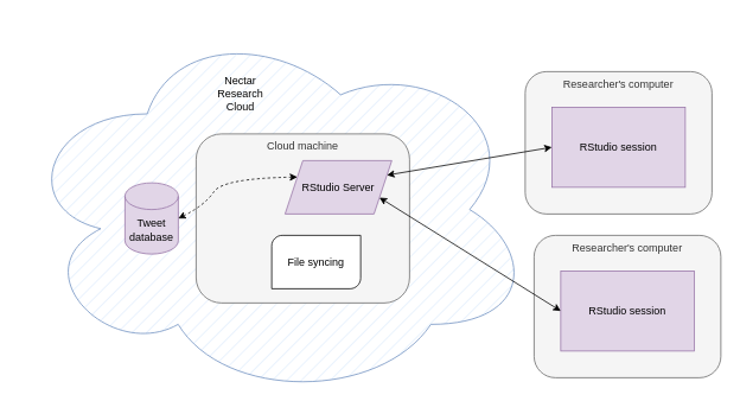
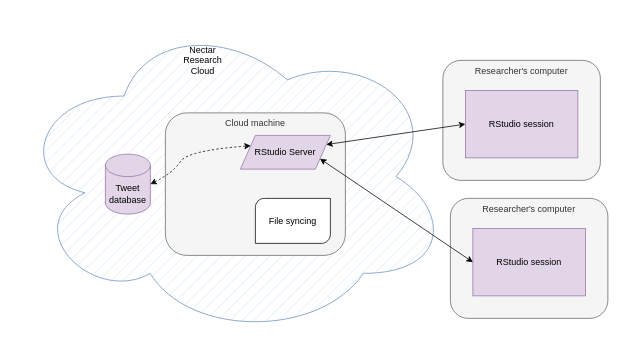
- <mxCell id="11" value="Nectar Research Cloud" style="text;html=1;strokeColor=none;fillColor=none;align=center;verticalAlign=middle;whiteSpace=wrap;rounded=0;" vertex="1" parent="1"><mxGeometry x="240" y="90" width="60" height="30" as="geometry" /></mxCell>
+ <mxCell id="11" value="Nectar Research Cloud" style="text;html=1;strokeColor=none;fillColor=none;align=center;verticalAlign=middle;whiteSpace=wrap;rounded=0;" vertex="1" parent="1"><mxGeometry x="240" y="65" width="60" height="30" as="geometry" /></mxCell>
- <mxCell id="5" value="RStudio Server" style="shape=parallelogram;perimeter=parallelogramPerimeter;whiteSpace=wrap;html=1;fixedSize=1;fillColor=#e1d5e7;strokeColor=#9673a6;" vertex="1" parent="1"><mxGeometry x="320" y="180" width="120" height="60" as="geometry" /></mxCell>
+ <mxCell id="5" value="RStudio Server" style="shape=parallelogram;perimeter=parallelogramPerimeter;whiteSpace=wrap;html=1;fixedSize=1;fillColor=#e1d5e7;strokeColor=#9673a6;" vertex="1" parent="1"><mxGeometry x="320" y="180" width="120" height="45" as="geometry" /></mxCell>
- <mxCell id="6" value="File syncing" style="verticalLabelPosition=middle;verticalAlign=middle;html=1;shape=mxgraph.basic.diag_round_rect;dx=6;whiteSpace=wrap;horizontal=1;labelPosition=center;align=center;" vertex="1" parent="1"><mxGeometry x="305" y="264" width="100" height="60" as="geometry" /></mxCell>
+ <mxCell id="6" value="File syncing" style="verticalLabelPosition=middle;verticalAlign=middle;html=1;shape=mxgraph.basic.diag_round_rect;dx=6;whiteSpace=wrap;horizontal=1;labelPosition=center;align=center;" vertex="1" parent="1"><mxGeometry x="340" y="264" width="100" height="60" as="geometry" /></mxCell>
